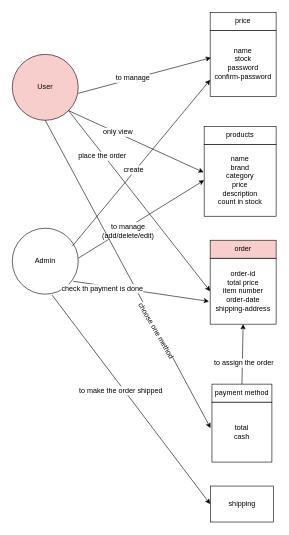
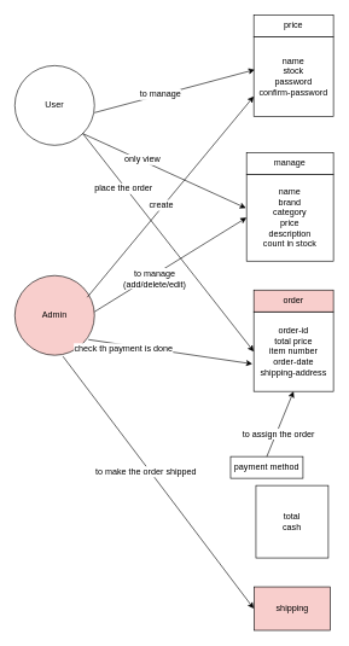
- <mxCell id="2" value="User" style="ellipse;whiteSpace=wrap;html=1;aspect=fixed;fillColor=#f8cecc;" parent="1" vertex="1"><mxGeometry x="20" y="90" width="110" height="110" as="geometry" /></mxCell>
+ <mxCell id="2" value="User" style="ellipse;whiteSpace=wrap;html=1;aspect=fixed;" parent="1" vertex="1"><mxGeometry x="20" y="90" width="110" height="110" as="geometry" /></mxCell>
- <mxCell id="11" value="products" style="rounded=0;whiteSpace=wrap;html=1;" parent="1" vertex="1"><mxGeometry x="340" y="210" width="120" height="30" as="geometry" /></mxCell>
+ <mxCell id="11" value="manage" style="rounded=0;whiteSpace=wrap;html=1;" parent="1" vertex="1"><mxGeometry x="340" y="210" width="120" height="30" as="geometry" /></mxCell>
- <mxCell id="22" value="" style="endArrow=classic;html=1;exitX=0.5;exitY=1;exitDx=0;exitDy=0;entryX=-0.024;entryY=0.432;entryDx=0;entryDy=0;entryPerimeter=0;" parent="1" source="2" target="20" edge="1"><mxGeometry width="50" height="50" relative="1" as="geometry"><mxPoint x="75" y="325" as="sourcePoint" /><mxPoint x="70" y="290" as="targetPoint" /></mxGeometry></mxCell>
- <mxCell id="23" value="choose one method" style="text;html=1;resizable=0;points=[];align=center;verticalAlign=middle;labelBackgroundColor=#ffffff;rotation=60;" parent="22" vertex="1" connectable="0"><mxGeometry x="0.163" y="-3" relative="1" as="geometry"><mxPoint x="27.5" y="50" as="offset" /></mxGeometry></mxCell>
- <mxCell id="3" value="Admin" style="ellipse;whiteSpace=wrap;html=1;aspect=fixed;" parent="1" vertex="1"><mxGeometry x="20" y="380" width="110" height="110" as="geometry" /></mxCell>
+ <mxCell id="3" value="Admin" style="ellipse;whiteSpace=wrap;html=1;aspect=fixed;fillColor=#f8cecc;" parent="1" vertex="1"><mxGeometry x="20" y="380" width="110" height="110" as="geometry" /></mxCell>
- <mxCell id="21" value="payment method" style="rounded=0;whiteSpace=wrap;html=1;" parent="1" vertex="1"><mxGeometry x="353" y="640" width="100" height="30" as="geometry" /></mxCell>
+ <mxCell id="21" value="payment method" style="rounded=0;whiteSpace=wrap;html=1;" parent="1" vertex="1"><mxGeometry x="318" y="630" width="100" height="30" as="geometry" /></mxCell>
- <mxCell id="26" value="shipping" style="rounded=0;whiteSpace=wrap;html=1;" parent="1" vertex="1"><mxGeometry x="350.5" y="810" width="105" height="60" as="geometry" /></mxCell>
+ <mxCell id="26" value="shipping" style="rounded=0;whiteSpace=wrap;html=1;fillColor=#f8cecc;" parent="1" vertex="1"><mxGeometry x="350.5" y="810" width="105" height="60" as="geometry" /></mxCell>
